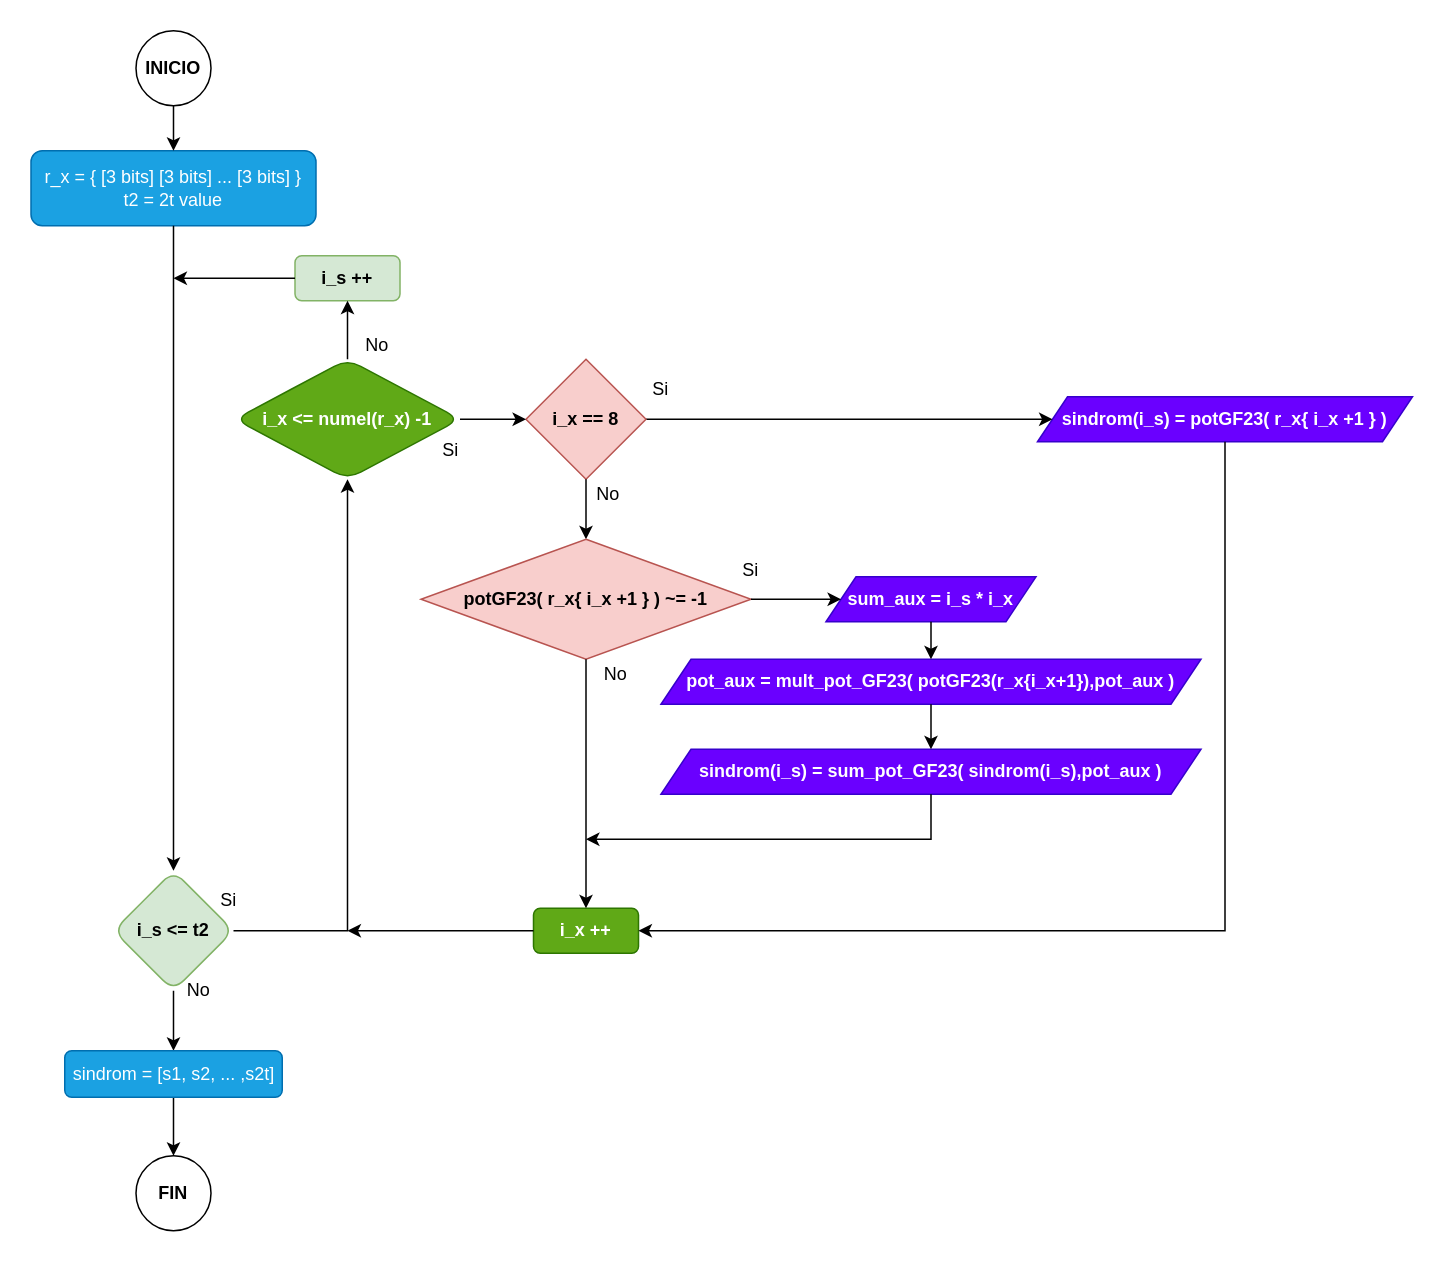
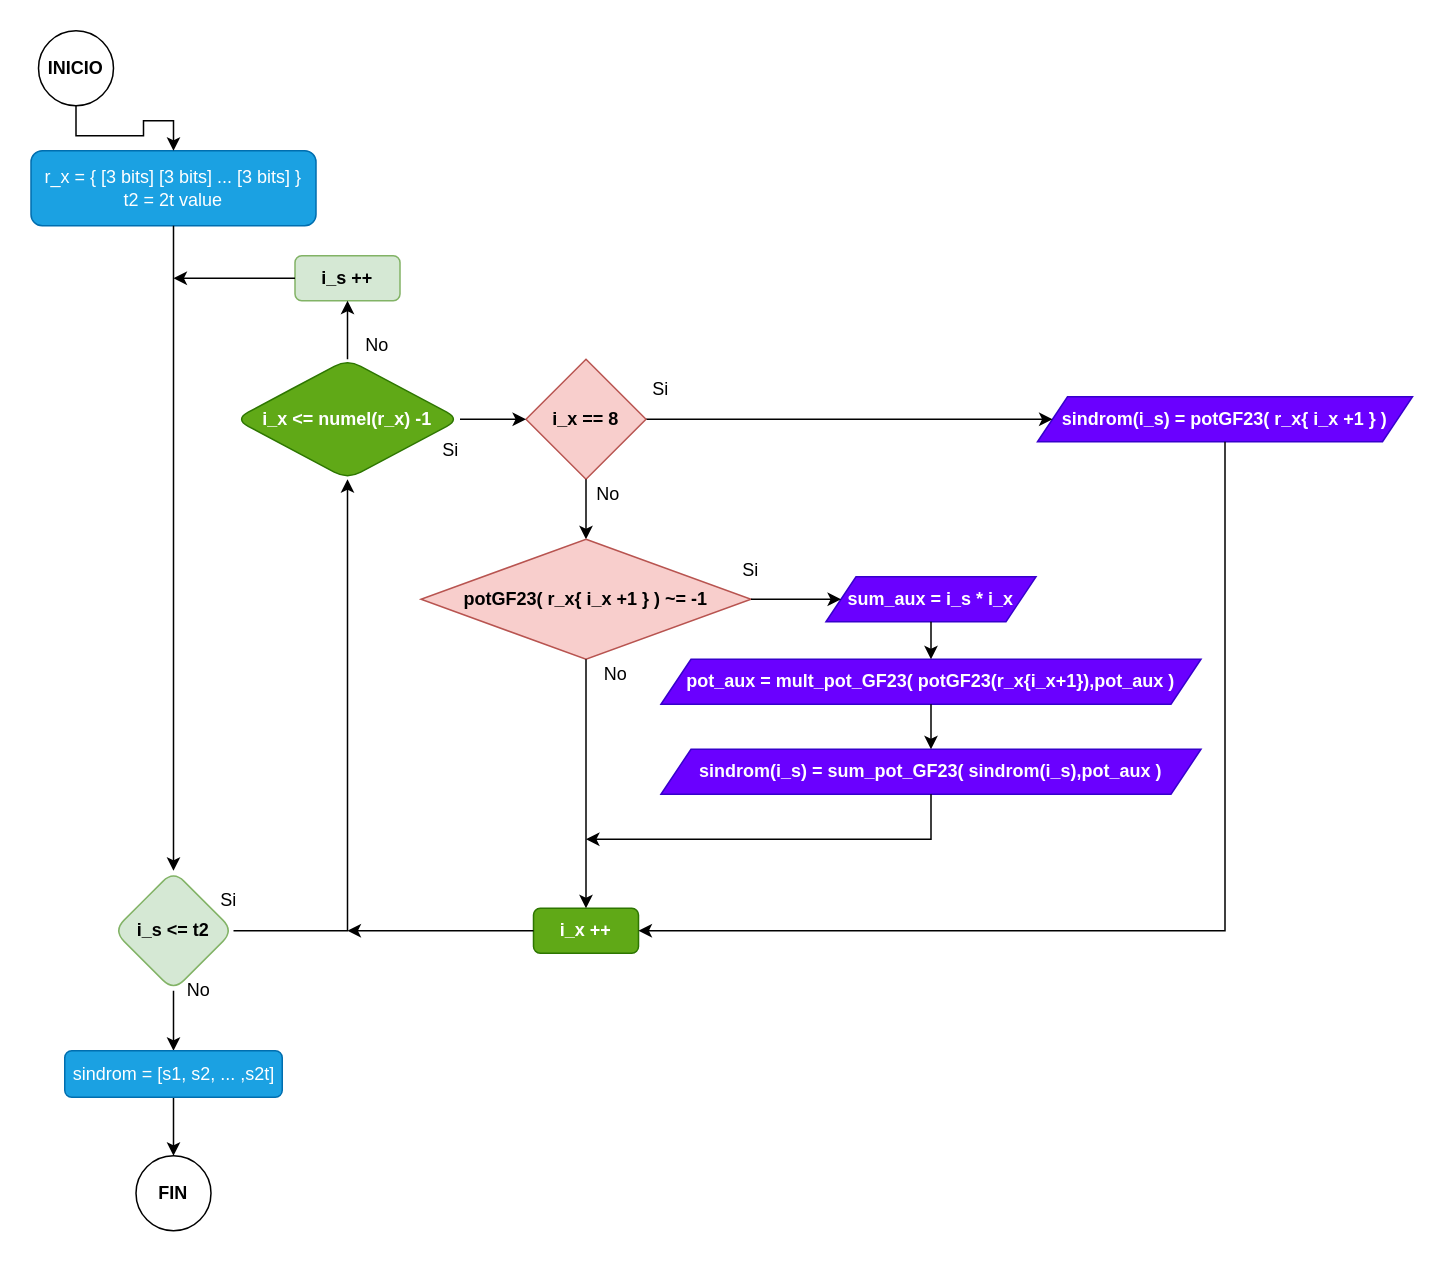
- <mxCell id="38" value="&lt;b&gt;INICIO&lt;/b&gt;" style="ellipse;whiteSpace=wrap;html=1;aspect=fixed;" parent="1" vertex="1"><mxGeometry x="90" y="20" width="50" height="50" as="geometry" /></mxCell>
+ <mxCell id="38" value="&lt;b&gt;INICIO&lt;/b&gt;" style="ellipse;whiteSpace=wrap;html=1;aspect=fixed;" parent="1" vertex="1"><mxGeometry x="25" y="20" width="50" height="50" as="geometry" /></mxCell>
